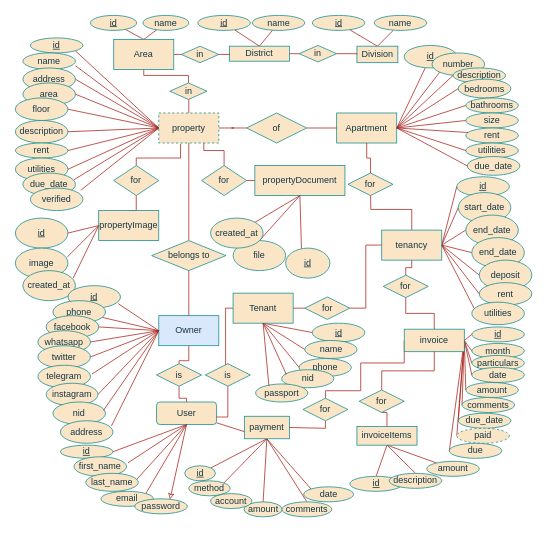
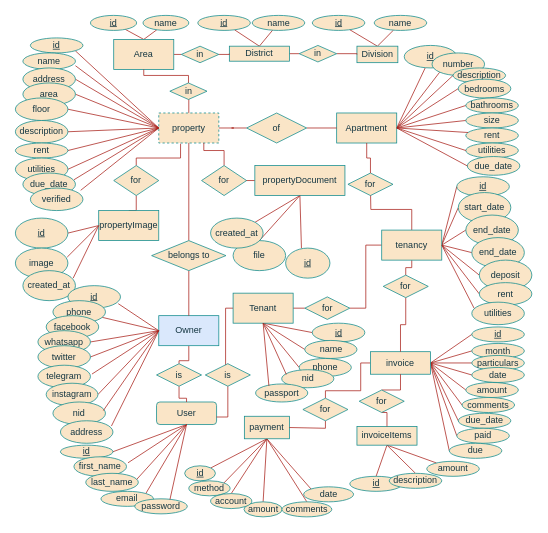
- <mxCell id="45" style="edgeStyle=none;rounded=0;orthogonalLoop=1;jettySize=auto;html=1;exitX=0;exitY=0.5;exitDx=0;exitDy=0;entryX=1;entryY=0.5;entryDx=0;entryDy=0;strokeColor=#A8201A;align=center;verticalAlign=middle;fontFamily=Helvetica;fontSize=11;fontColor=#143642;labelBackgroundColor=default;endArrow=none;endFill=0;fillColor=#FAE5C7;" edge="1" parent="1" source="50" target="150"><mxGeometry relative="1" as="geometry" /></mxCell>
- <mxCell id="80" value="invoice" style="rounded=0;whiteSpace=wrap;html=1;labelBackgroundColor=none;fillColor=#FAE5C7;strokeColor=#0F8B8D;fontColor=#143642;" parent="1" vertex="1"><mxGeometry x="538" y="438" width="80" height="30" as="geometry" /></mxCell>
+ <mxCell id="80" value="invoice" style="rounded=0;whiteSpace=wrap;html=1;labelBackgroundColor=none;fillColor=#FAE5C7;strokeColor=#0F8B8D;fontColor=#143642;" parent="1" vertex="1"><mxGeometry x="493" y="468" width="80" height="30" as="geometry" /></mxCell>
- <mxCell id="87" style="edgeStyle=none;rounded=0;orthogonalLoop=1;jettySize=auto;html=1;exitX=0.5;exitY=1;exitDx=0;exitDy=0;strokeColor=#A8201A;align=center;verticalAlign=middle;fontFamily=Helvetica;fontSize=11;fontColor=#143642;labelBackgroundColor=default;endArrow=none;endFill=0;fillColor=#FAE5C7;" edge="1" parent="1" source="91" target="59"><mxGeometry relative="1" as="geometry" /></mxCell>
+ <mxCell id="87" style="edgeStyle=none;rounded=0;orthogonalLoop=1;jettySize=auto;html=1;exitX=0.5;exitY=1;exitDx=0;exitDy=0;entryX=0.5;entryY=0;entryDx=0;entryDy=0;strokeColor=#A8201A;align=center;verticalAlign=middle;fontFamily=Helvetica;fontSize=11;fontColor=#143642;labelBackgroundColor=default;endArrow=none;endFill=0;fillColor=#FAE5C7;" edge="1" parent="1" source="91" target="205"><mxGeometry relative="1" as="geometry" /></mxCell>
- <mxCell id="184" value="paid" style="ellipse;whiteSpace=wrap;html=1;labelBackgroundColor=none;fillColor=#FAE5C7;strokeColor=#0F8B8D;fontColor=#143642;rounded=0;shadow=0;dashed=1;" vertex="1" parent="1"><mxGeometry x="608" y="570" width="70" height="20" as="geometry" /></mxCell>
+ <mxCell id="184" value="paid" style="ellipse;whiteSpace=wrap;html=1;labelBackgroundColor=none;fillColor=#FAE5C7;strokeColor=#0F8B8D;fontColor=#143642;rounded=0;shadow=0;" vertex="1" parent="1"><mxGeometry x="608" y="570" width="70" height="20" as="geometry" /></mxCell>
- <mxCell id="193" style="edgeStyle=none;rounded=0;orthogonalLoop=1;jettySize=auto;html=1;exitX=0.5;exitY=1;exitDx=0;exitDy=0;entryX=0.67;entryY=0.043;entryDx=0;entryDy=0;entryPerimeter=0;strokeColor=#A8201A;align=center;verticalAlign=middle;fontFamily=Helvetica;fontSize=11;fontColor=#143642;labelBackgroundColor=default;endArrow=classic;endFill=0;fillColor=#FAE5C7;" edge="1" parent="1" source="59" target="190"><mxGeometry relative="1" as="geometry" /></mxCell>
+ <mxCell id="193" style="edgeStyle=none;rounded=0;orthogonalLoop=1;jettySize=auto;html=1;exitX=0.5;exitY=1;exitDx=0;exitDy=0;entryX=0.67;entryY=0.043;entryDx=0;entryDy=0;entryPerimeter=0;strokeColor=#A8201A;align=center;verticalAlign=middle;fontFamily=Helvetica;fontSize=11;fontColor=#143642;labelBackgroundColor=default;endArrow=none;endFill=0;fillColor=#FAE5C7;" edge="1" parent="1" source="59" target="190"><mxGeometry relative="1" as="geometry" /></mxCell>
